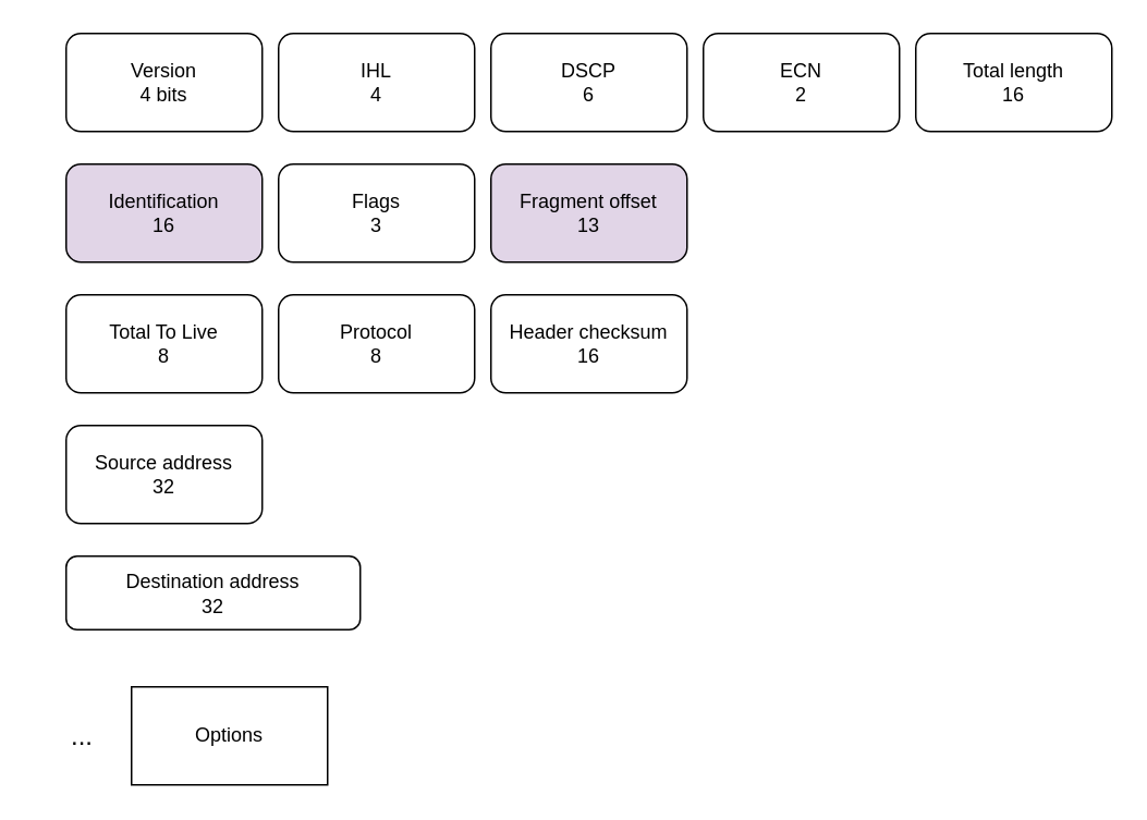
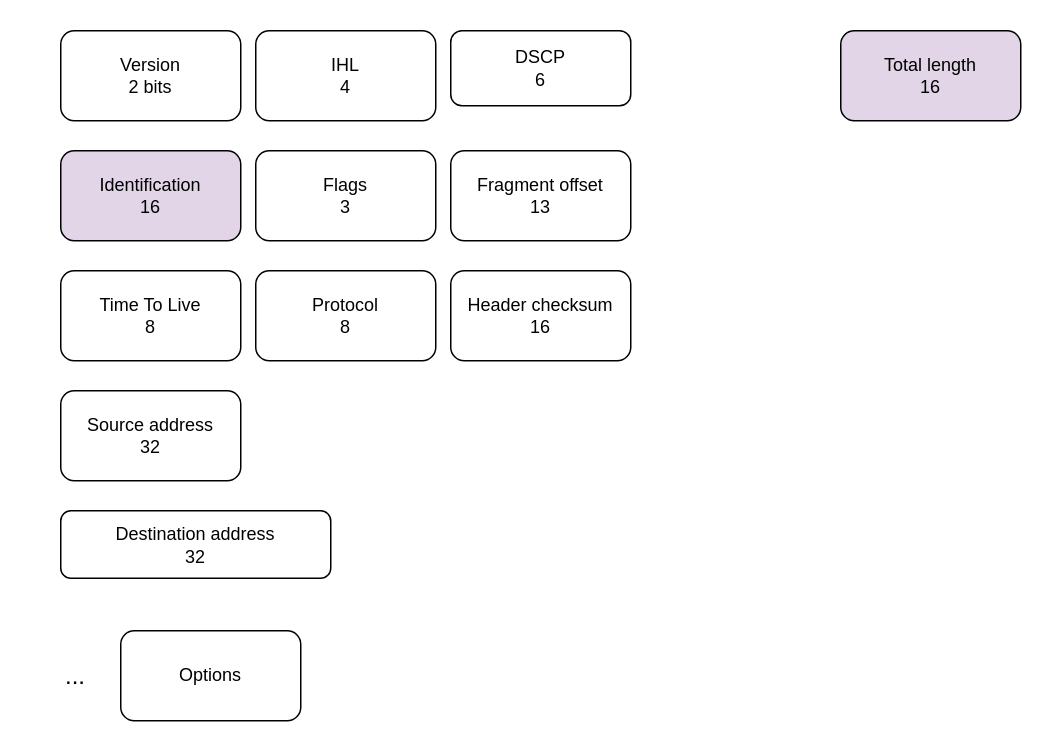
- <mxCell id="2" value="&lt;div&gt;Version&lt;/div&gt;&lt;div&gt;4 bits&lt;br&gt;&lt;/div&gt;" style="rounded=1;whiteSpace=wrap;html=1;" vertex="1" parent="1"><mxGeometry x="40" y="20" width="120" height="60" as="geometry" /></mxCell>
+ <mxCell id="2" value="&lt;div&gt;Version&lt;/div&gt;&lt;div&gt;2 bits&lt;br&gt;&lt;/div&gt;" style="rounded=1;whiteSpace=wrap;html=1;" vertex="1" parent="1"><mxGeometry x="40" y="20" width="120" height="60" as="geometry" /></mxCell>
- <mxCell id="4" value="&lt;div&gt;DSCP&lt;/div&gt;&lt;div&gt;6&lt;br&gt;&lt;/div&gt;" style="rounded=1;whiteSpace=wrap;html=1;" vertex="1" parent="1"><mxGeometry x="300" y="20" width="120" height="60" as="geometry" /></mxCell>
+ <mxCell id="4" value="&lt;div&gt;DSCP&lt;/div&gt;&lt;div&gt;6&lt;br&gt;&lt;/div&gt;" style="rounded=1;whiteSpace=wrap;html=1;" vertex="1" parent="1"><mxGeometry x="300" y="20" width="120" height="50" as="geometry" /></mxCell>
- <mxCell id="5" value="ECN&lt;br&gt;2" style="rounded=1;whiteSpace=wrap;html=1;" vertex="1" parent="1"><mxGeometry x="430" y="20" width="120" height="60" as="geometry" /></mxCell>
- <mxCell id="6" value="&lt;div&gt;Total length&lt;/div&gt;&lt;div&gt;16&lt;br&gt;&lt;/div&gt;" style="rounded=1;whiteSpace=wrap;html=1;" vertex="1" parent="1"><mxGeometry x="560" y="20" width="120" height="60" as="geometry" /></mxCell>
+ <mxCell id="6" value="&lt;div&gt;Total length&lt;/div&gt;&lt;div&gt;16&lt;br&gt;&lt;/div&gt;" style="rounded=1;whiteSpace=wrap;html=1;fillColor=#e1d5e7;" vertex="1" parent="1"><mxGeometry x="560" y="20" width="120" height="60" as="geometry" /></mxCell>
- <mxCell id="9" value="&lt;div&gt;Fragment offset&lt;/div&gt;&lt;div&gt;13&lt;br&gt;&lt;/div&gt;" style="rounded=1;whiteSpace=wrap;html=1;fillColor=#e1d5e7;" vertex="1" parent="1"><mxGeometry x="300" y="100" width="120" height="60" as="geometry" /></mxCell>
+ <mxCell id="9" value="&lt;div&gt;Fragment offset&lt;/div&gt;&lt;div&gt;13&lt;br&gt;&lt;/div&gt;" style="rounded=1;whiteSpace=wrap;html=1;" vertex="1" parent="1"><mxGeometry x="300" y="100" width="120" height="60" as="geometry" /></mxCell>
- <mxCell id="10" value="&lt;div&gt;Total To Live&lt;/div&gt;&lt;div&gt;8&lt;br&gt;&lt;/div&gt;" style="rounded=1;whiteSpace=wrap;html=1;" vertex="1" parent="1"><mxGeometry x="40" y="180" width="120" height="60" as="geometry" /></mxCell>
+ <mxCell id="10" value="&lt;div&gt;Time To Live&lt;/div&gt;&lt;div&gt;8&lt;br&gt;&lt;/div&gt;" style="rounded=1;whiteSpace=wrap;html=1;" vertex="1" parent="1"><mxGeometry x="40" y="180" width="120" height="60" as="geometry" /></mxCell>
- <mxCell id="15" value="Options" style="whiteSpace=wrap;html=1;rounded=0;" vertex="1" parent="1"><mxGeometry x="80" y="420" width="120" height="60" as="geometry" /></mxCell>
+ <mxCell id="15" value="Options" style="rounded=1;whiteSpace=wrap;html=1;" vertex="1" parent="1"><mxGeometry x="80" y="420" width="120" height="60" as="geometry" /></mxCell>
